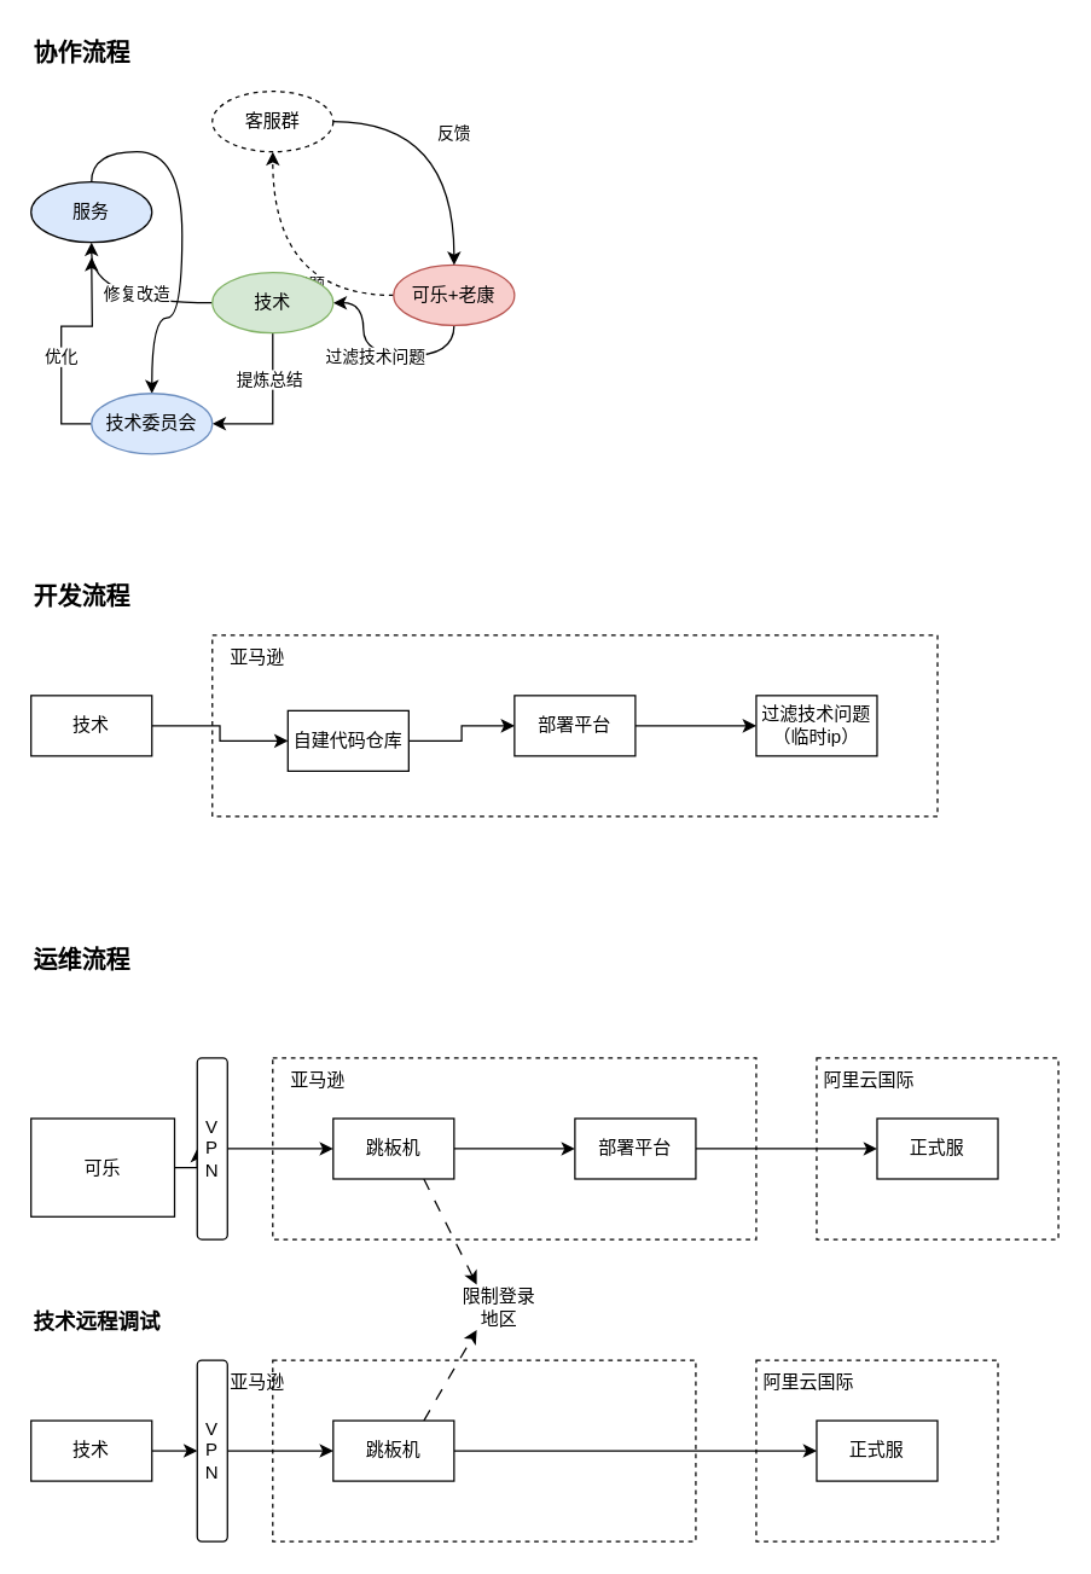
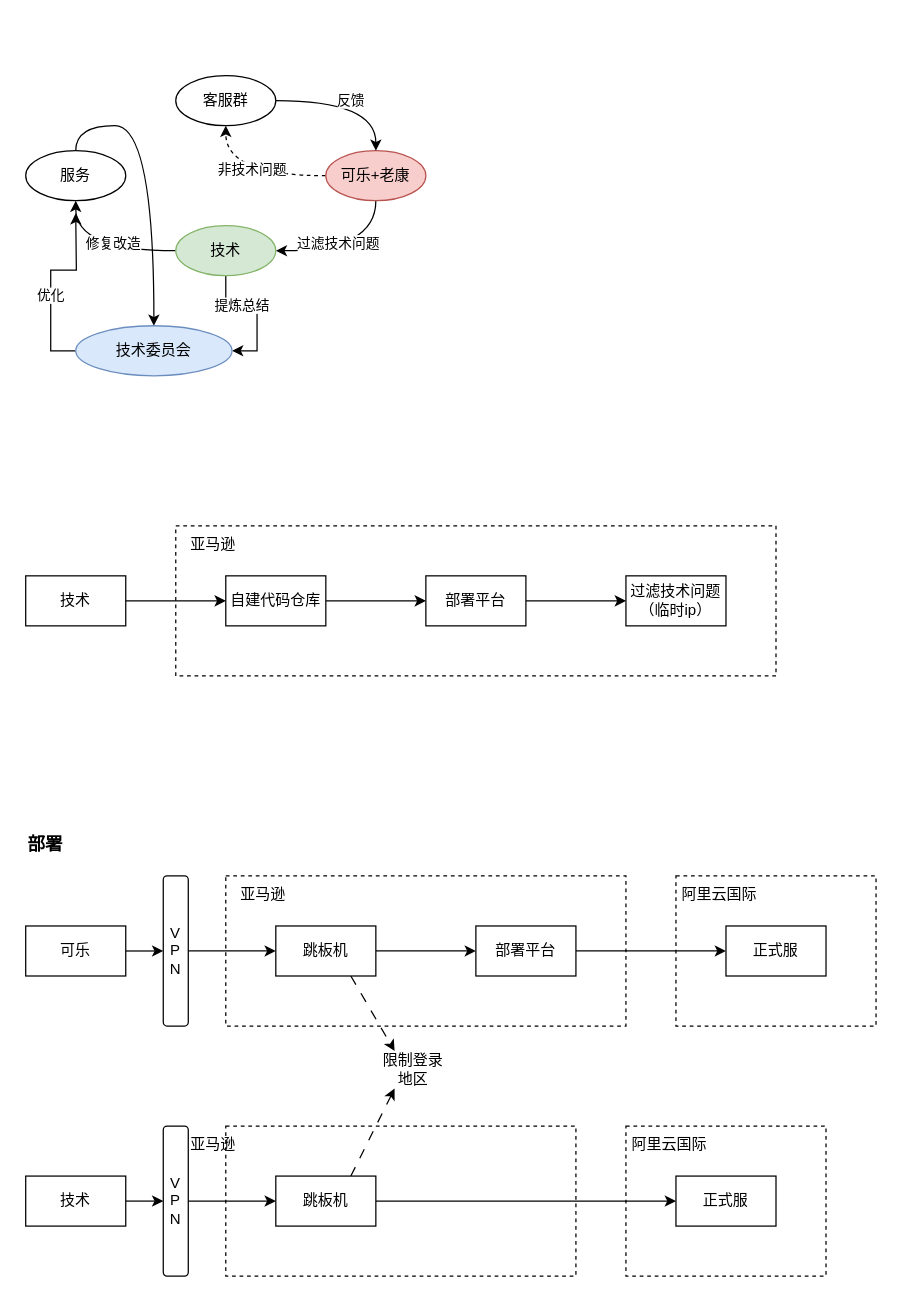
- <mxCell id="24" value="协作流程" style="text;html=1;align=left;verticalAlign=middle;whiteSpace=wrap;rounded=0;fontStyle=1;fontSize=16;" vertex="1" parent="1"><mxGeometry x="20" y="20" width="110" height="30" as="geometry" /></mxCell>
- <mxCell id="5" value="客服群" style="ellipse;whiteSpace=wrap;html=1;dashed=1;" vertex="1" parent="1"><mxGeometry x="140" y="60" width="80" height="40" as="geometry" /></mxCell>
+ <mxCell id="5" value="客服群" style="ellipse;whiteSpace=wrap;html=1;" vertex="1" parent="1"><mxGeometry x="140" y="60" width="80" height="40" as="geometry" /></mxCell>
- <mxCell id="17" value="服务" style="ellipse;whiteSpace=wrap;html=1;fillColor=#dae8fc;" vertex="1" parent="1"><mxGeometry x="20" y="120" width="80" height="40" as="geometry" /></mxCell>
+ <mxCell id="17" value="服务" style="ellipse;whiteSpace=wrap;html=1;" vertex="1" parent="1"><mxGeometry x="20" y="120" width="80" height="40" as="geometry" /></mxCell>
- <mxCell id="10" value="可乐+老康" style="ellipse;whiteSpace=wrap;html=1;fillColor=#f8cecc;strokeColor=#b85450;" vertex="1" parent="1"><mxGeometry x="260" y="175" width="80" height="40" as="geometry" /></mxCell>
+ <mxCell id="10" value="可乐+老康" style="ellipse;whiteSpace=wrap;html=1;fillColor=#f8cecc;strokeColor=#b85450;" vertex="1" parent="1"><mxGeometry x="260" y="120" width="80" height="40" as="geometry" /></mxCell>
- <mxCell id="20" value="技术委员会" style="ellipse;whiteSpace=wrap;html=1;fillColor=#dae8fc;strokeColor=#6c8ebf;" vertex="1" parent="1"><mxGeometry x="60" y="260" width="80" height="40" as="geometry" /></mxCell>
+ <mxCell id="20" value="技术委员会" style="ellipse;whiteSpace=wrap;html=1;fillColor=#dae8fc;strokeColor=#6c8ebf;" vertex="1" parent="1"><mxGeometry x="60" y="260" width="125" height="40" as="geometry" /></mxCell>
- <mxCell id="25" value="开发流程" style="text;html=1;align=left;verticalAlign=middle;whiteSpace=wrap;rounded=0;fontStyle=1;fontSize=16;" vertex="1" parent="1"><mxGeometry x="20" y="380" width="110" height="30" as="geometry" /></mxCell>
- <mxCell id="28" value="自建代码仓库" style="rounded=0;whiteSpace=wrap;html=1;" vertex="1" parent="1"><mxGeometry x="190" y="470" width="80" height="40" as="geometry" /></mxCell>
+ <mxCell id="28" value="自建代码仓库" style="rounded=0;whiteSpace=wrap;html=1;" vertex="1" parent="1"><mxGeometry x="180" y="460" width="80" height="40" as="geometry" /></mxCell>
- <mxCell id="26" value="运维流程" style="text;html=1;align=left;verticalAlign=middle;whiteSpace=wrap;rounded=0;fontStyle=1;fontSize=16;" vertex="1" parent="1"><mxGeometry x="20" y="620" width="110" height="30" as="geometry" /></mxCell>
+ <mxCell id="43" value="部署" style="text;html=1;align=left;verticalAlign=middle;whiteSpace=wrap;rounded=0;fontStyle=1;fontSize=14;" vertex="1" parent="1"><mxGeometry x="20" y="660" width="110" height="30" as="geometry" /></mxCell>
- <mxCell id="30" value="可乐" style="rounded=0;whiteSpace=wrap;html=1;" vertex="1" parent="1"><mxGeometry x="20" y="740" width="95" height="65" as="geometry" /></mxCell>
+ <mxCell id="30" value="可乐" style="rounded=0;whiteSpace=wrap;html=1;" vertex="1" parent="1"><mxGeometry x="20" y="740" width="80" height="40" as="geometry" /></mxCell>
- <mxCell id="59" value="限制登录地区" style="text;html=1;align=center;verticalAlign=middle;whiteSpace=wrap;rounded=0;" vertex="1" parent="1"><mxGeometry x="300" y="850" width="60" height="30" as="geometry" /></mxCell>
+ <mxCell id="59" value="限制登录地区" style="text;html=1;align=center;verticalAlign=middle;whiteSpace=wrap;rounded=0;" vertex="1" parent="1"><mxGeometry x="300" y="840" width="60" height="30" as="geometry" /></mxCell>
- <mxCell id="54" value="技术远程调试" style="text;html=1;align=left;verticalAlign=middle;whiteSpace=wrap;rounded=0;fontStyle=1;fontSize=14;" vertex="1" parent="1"><mxGeometry x="20" y="860" width="110" height="30" as="geometry" /></mxCell>
